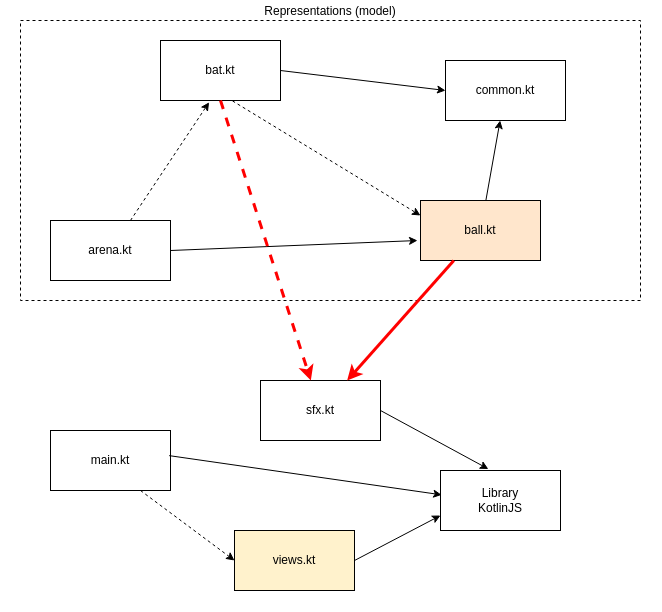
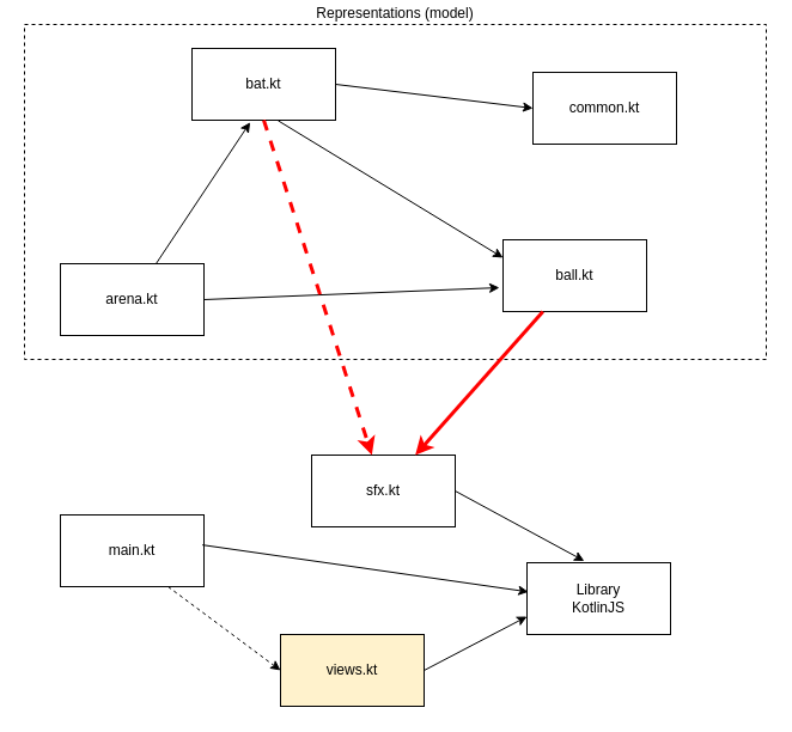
- <mxCell id="10" value="" style="endArrow=classic;html=1;entryX=0;entryY=0.25;entryDx=0;entryDy=0;exitX=0.6;exitY=1.007;exitDx=0;exitDy=0;exitPerimeter=0;dashed=1;" edge="1" parent="1" source="6" target="4"><mxGeometry width="50" height="50" relative="1" as="geometry"><mxPoint x="149.216" y="260" as="sourcePoint" /><mxPoint x="188.6" y="131.8" as="targetPoint" /></mxGeometry></mxCell>
+ <mxCell id="10" value="" style="endArrow=classic;html=1;entryX=0;entryY=0.25;entryDx=0;entryDy=0;exitX=0.6;exitY=1.007;exitDx=0;exitDy=0;exitPerimeter=0;" edge="1" parent="1" source="6" target="4"><mxGeometry width="50" height="50" relative="1" as="geometry"><mxPoint x="149.216" y="260" as="sourcePoint" /><mxPoint x="188.6" y="131.8" as="targetPoint" /></mxGeometry></mxCell>
- <mxCell id="8" value="" style="endArrow=classic;html=1;entryX=0.405;entryY=1.03;entryDx=0;entryDy=0;entryPerimeter=0;dashed=1;" edge="1" parent="1" source="5" target="6"><mxGeometry width="50" height="50" relative="1" as="geometry"><mxPoint x="260" y="100" as="sourcePoint" /><mxPoint x="430" y="80" as="targetPoint" /></mxGeometry></mxCell>
+ <mxCell id="8" value="" style="endArrow=classic;html=1;entryX=0.405;entryY=1.03;entryDx=0;entryDy=0;entryPerimeter=0;" edge="1" parent="1" source="5" target="6"><mxGeometry width="50" height="50" relative="1" as="geometry"><mxPoint x="260" y="100" as="sourcePoint" /><mxPoint x="430" y="80" as="targetPoint" /></mxGeometry></mxCell>
- <mxCell id="11" value="" style="endArrow=classic;html=1;" edge="1" parent="1" source="4" target="3"><mxGeometry width="50" height="50" relative="1" as="geometry"><mxPoint x="260" y="100" as="sourcePoint" /><mxPoint x="430" y="80" as="targetPoint" /></mxGeometry></mxCell>
- <mxCell id="4" value="ball.kt" style="rounded=0;whiteSpace=wrap;html=1;fillColor=#ffe6cc;" vertex="1" parent="1"><mxGeometry x="420" y="200" width="120" height="60" as="geometry" /></mxCell>
+ <mxCell id="4" value="ball.kt" style="rounded=0;whiteSpace=wrap;html=1;" vertex="1" parent="1"><mxGeometry x="420" y="200" width="120" height="60" as="geometry" /></mxCell>
